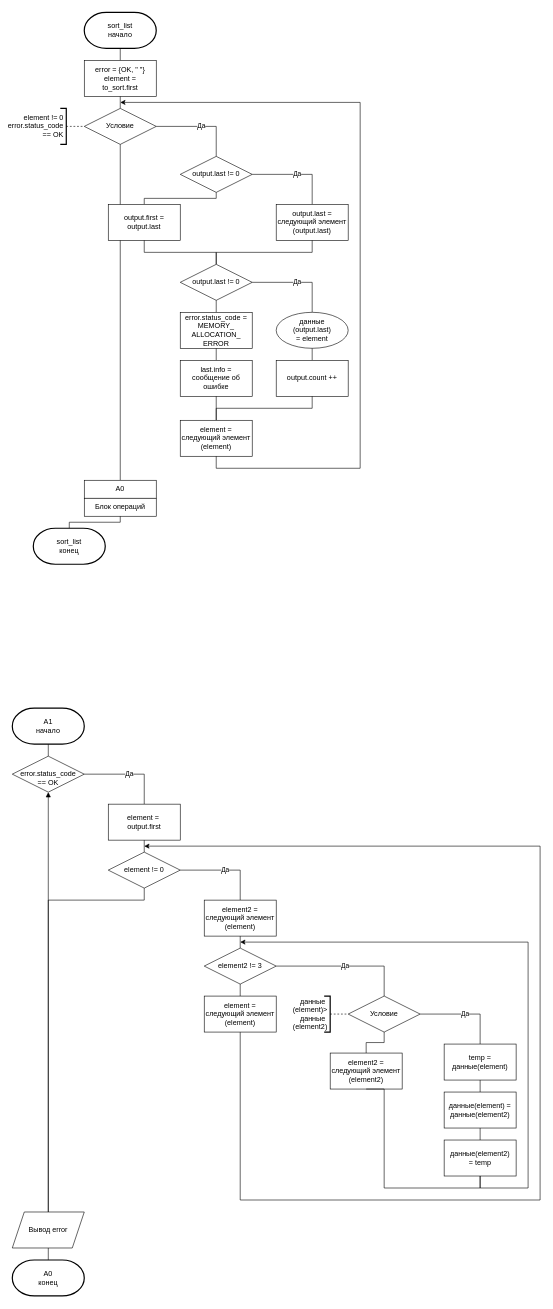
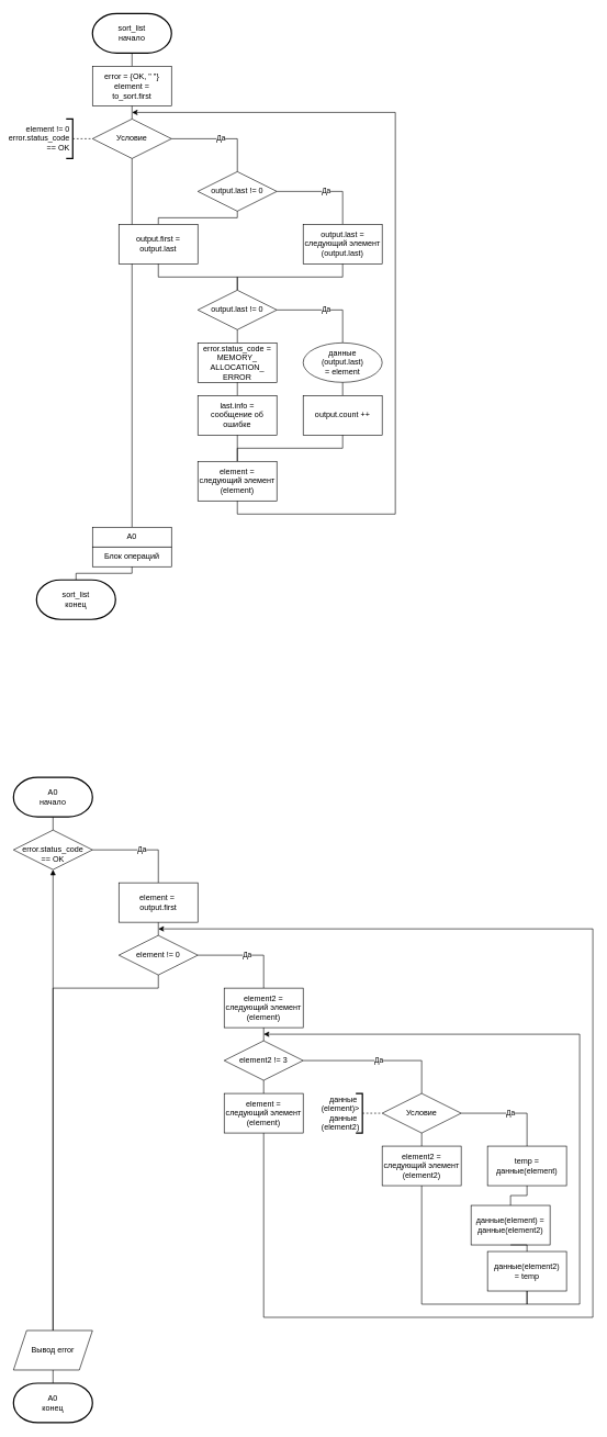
- <mxCell id="36" value="А1&lt;br style=&quot;border-color: var(--border-color);&quot;&gt;начало" style="strokeWidth=2;html=1;shape=mxgraph.flowchart.terminator;whiteSpace=wrap;" parent="1" vertex="1"><mxGeometry x="20" y="1180" width="120" height="60" as="geometry" /></mxCell>
+ <mxCell id="36" value="А0&lt;br style=&quot;border-color: var(--border-color);&quot;&gt;начало" style="strokeWidth=2;html=1;shape=mxgraph.flowchart.terminator;whiteSpace=wrap;" parent="1" vertex="1"><mxGeometry x="20" y="1180" width="120" height="60" as="geometry" /></mxCell>
- <mxCell id="58" value="element2 =&lt;br&gt;следующий элемент&lt;br&gt;(element2)" style="rounded=0;whiteSpace=wrap;html=1;" parent="1" vertex="1"><mxGeometry x="550" y="1755" width="120" height="60" as="geometry" /></mxCell>
+ <mxCell id="58" value="element2 =&lt;br&gt;следующий элемент&lt;br&gt;(element2)" style="rounded=0;whiteSpace=wrap;html=1;" parent="1" vertex="1"><mxGeometry x="580" y="1740" width="120" height="60" as="geometry" /></mxCell>
- <mxCell id="55" value="данные(element) =&lt;br&gt;данные(element2)" style="rounded=0;whiteSpace=wrap;html=1;" parent="1" vertex="1"><mxGeometry x="740" y="1820" width="120" height="60" as="geometry" /></mxCell>
+ <mxCell id="55" value="данные(element) =&lt;br&gt;данные(element2)" style="rounded=0;whiteSpace=wrap;html=1;" parent="1" vertex="1"><mxGeometry x="715" y="1830" width="120" height="60" as="geometry" /></mxCell>
